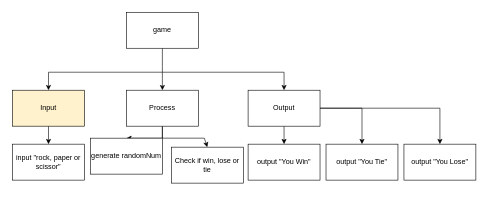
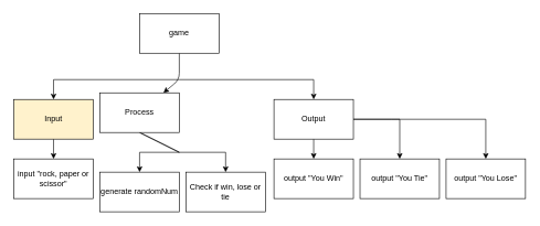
- <mxCell id="10" value="Process" style="rounded=0;whiteSpace=wrap;html=1;" vertex="1" parent="1"><mxGeometry x="210" y="150" width="120" height="60" as="geometry" /></mxCell>
+ <mxCell id="10" value="Process" style="rounded=0;whiteSpace=wrap;html=1;" vertex="1" parent="1"><mxGeometry x="150" y="140" width="120" height="60" as="geometry" /></mxCell>
- <mxCell id="16" value="generate randomNum" style="rounded=0;whiteSpace=wrap;html=1;" vertex="1" parent="1"><mxGeometry x="150" y="230" width="120" height="60" as="geometry" /></mxCell>
+ <mxCell id="16" value="generate randomNum" style="rounded=0;whiteSpace=wrap;html=1;" vertex="1" parent="1"><mxGeometry x="150" y="260" width="120" height="60" as="geometry" /></mxCell>
- <mxCell id="20" value="Check if win, lose or tie" style="rounded=0;whiteSpace=wrap;html=1;" vertex="1" parent="1"><mxGeometry x="285" y="245" width="120" height="60" as="geometry" /></mxCell>
+ <mxCell id="20" value="Check if win, lose or tie" style="rounded=0;whiteSpace=wrap;html=1;" vertex="1" parent="1"><mxGeometry x="280" y="260" width="120" height="60" as="geometry" /></mxCell>
